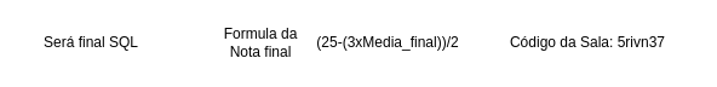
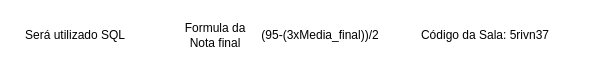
- <mxCell id="2" value="Será final SQL" style="text;strokeColor=none;align=center;fillColor=none;html=1;verticalAlign=middle;whiteSpace=wrap;rounded=0;" parent="1" vertex="1"><mxGeometry x="20" y="20" width="110" height="30" as="geometry" /></mxCell>
+ <mxCell id="2" value="Será utilizado SQL" style="text;strokeColor=none;align=center;fillColor=none;html=1;verticalAlign=middle;whiteSpace=wrap;rounded=0;" parent="1" vertex="1"><mxGeometry x="20" y="20" width="110" height="30" as="geometry" /></mxCell>
- <mxCell id="3" value="(25-(3xMedia_final))/2" style="text;strokeColor=none;align=center;fillColor=none;html=1;verticalAlign=middle;whiteSpace=wrap;rounded=0;" parent="1" vertex="1"><mxGeometry x="250" y="20" width="140" height="30" as="geometry" /></mxCell>
+ <mxCell id="3" value="(95-(3xMedia_final))/2" style="text;strokeColor=none;align=center;fillColor=none;html=1;verticalAlign=middle;whiteSpace=wrap;rounded=0;" parent="1" vertex="1"><mxGeometry x="250" y="20" width="140" height="30" as="geometry" /></mxCell>
